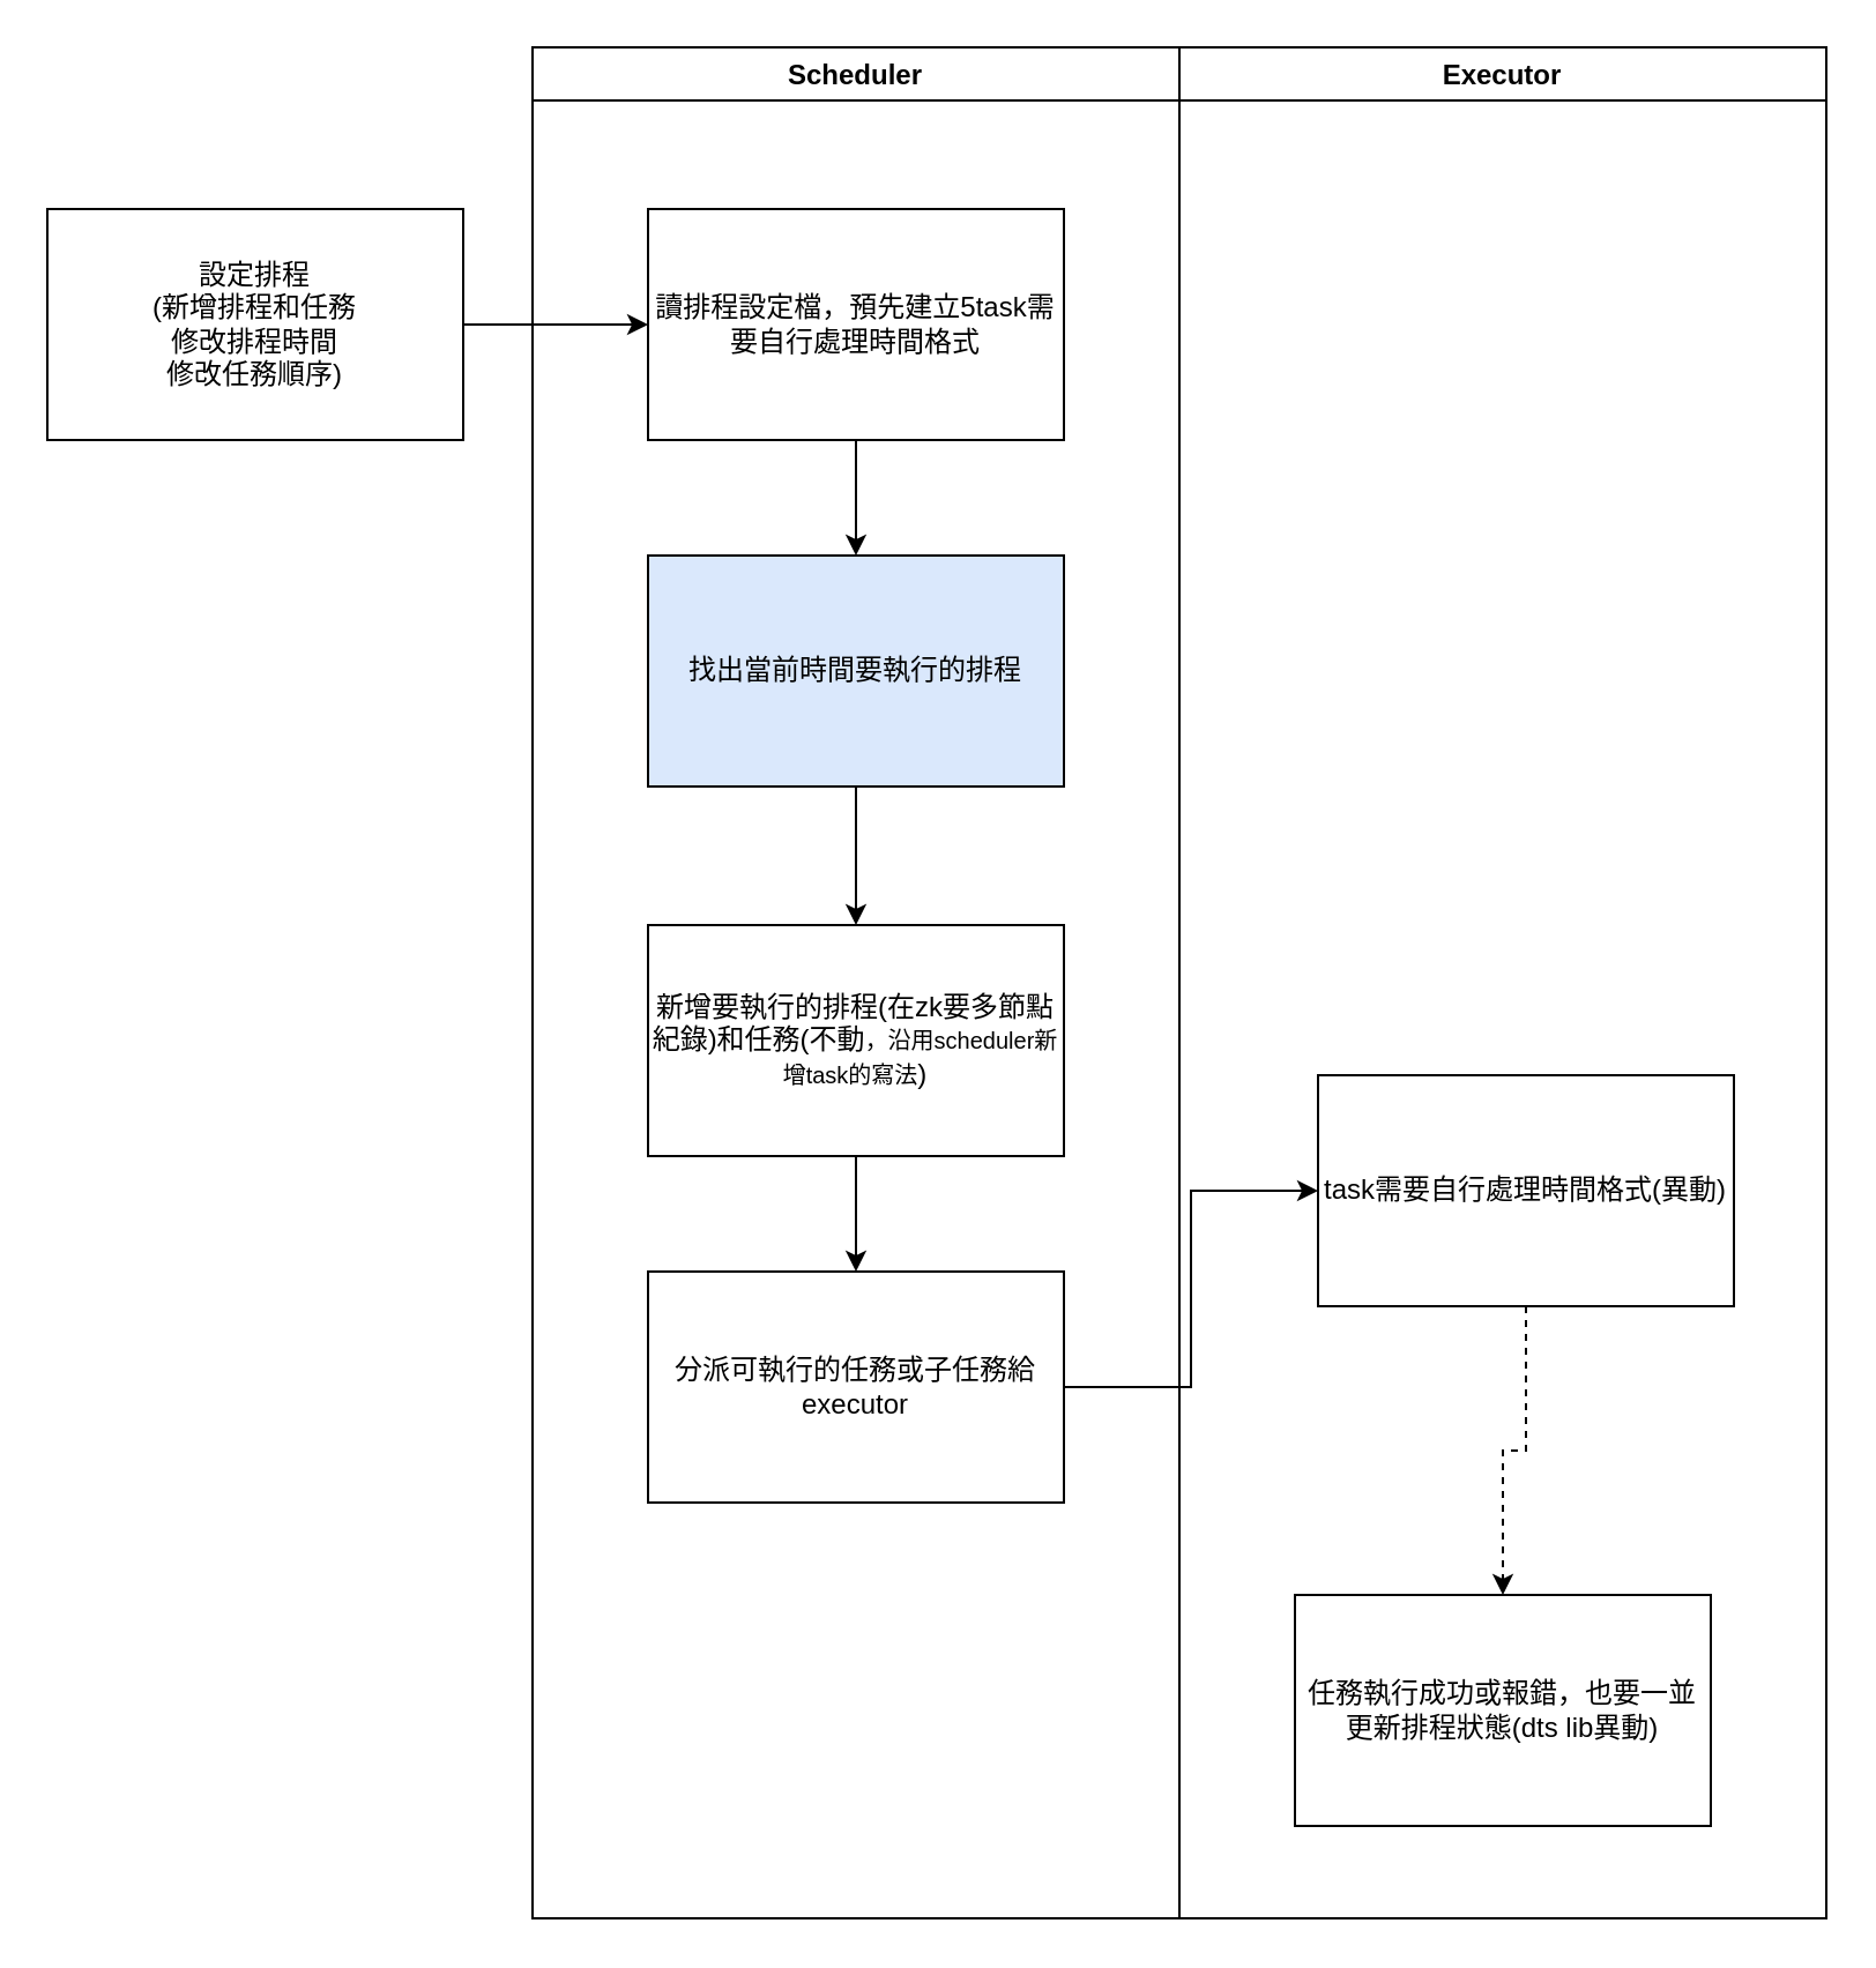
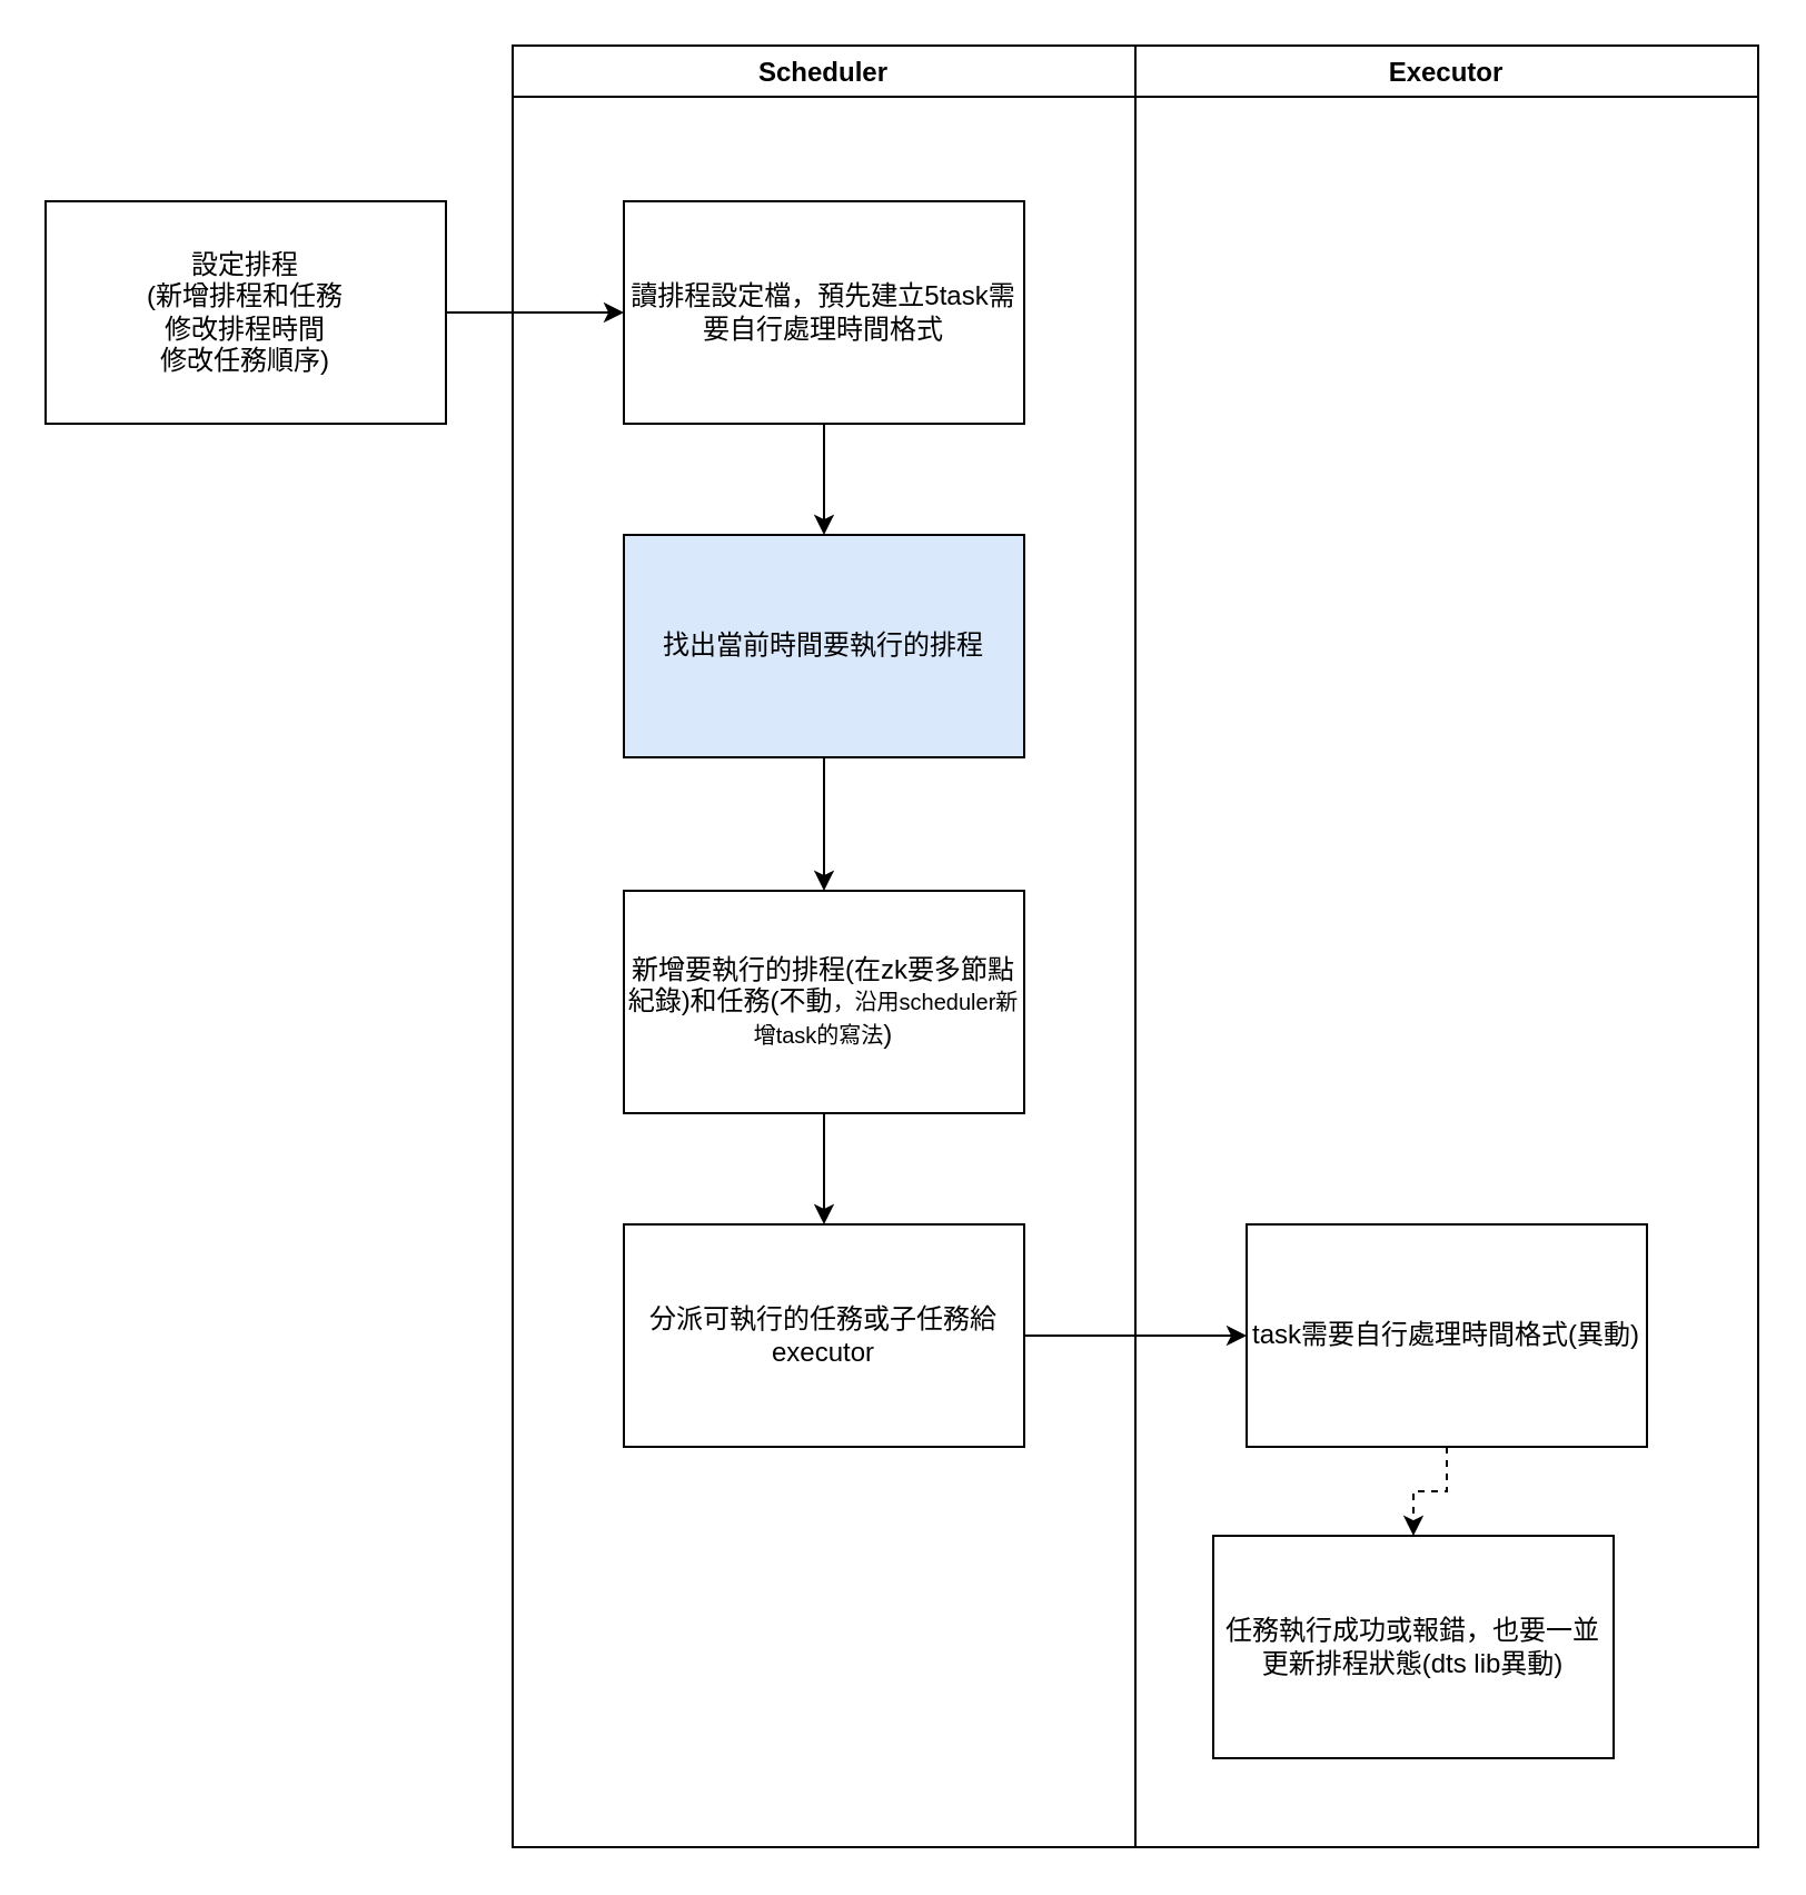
- <mxCell id="15" value="task需要自行處理時間格式(異動)" style="whiteSpace=wrap;html=1;rounded=0;" vertex="1" parent="12"><mxGeometry x="60" y="445" width="180" height="100" as="geometry" /></mxCell>
+ <mxCell id="15" value="task需要自行處理時間格式(異動)" style="whiteSpace=wrap;html=1;rounded=0;" vertex="1" parent="12"><mxGeometry x="50" y="530" width="180" height="100" as="geometry" /></mxCell>
- <mxCell id="14" value="任務執行成功或報錯，也要一並更新排程狀態(dts lib異動)" style="whiteSpace=wrap;html=1;rounded=0;" vertex="1" parent="12"><mxGeometry x="50" y="670" width="180" height="100" as="geometry" /></mxCell>
+ <mxCell id="14" value="任務執行成功或報錯，也要一並更新排程狀態(dts lib異動)" style="whiteSpace=wrap;html=1;rounded=0;" vertex="1" parent="12"><mxGeometry x="35" y="670" width="180" height="100" as="geometry" /></mxCell>
